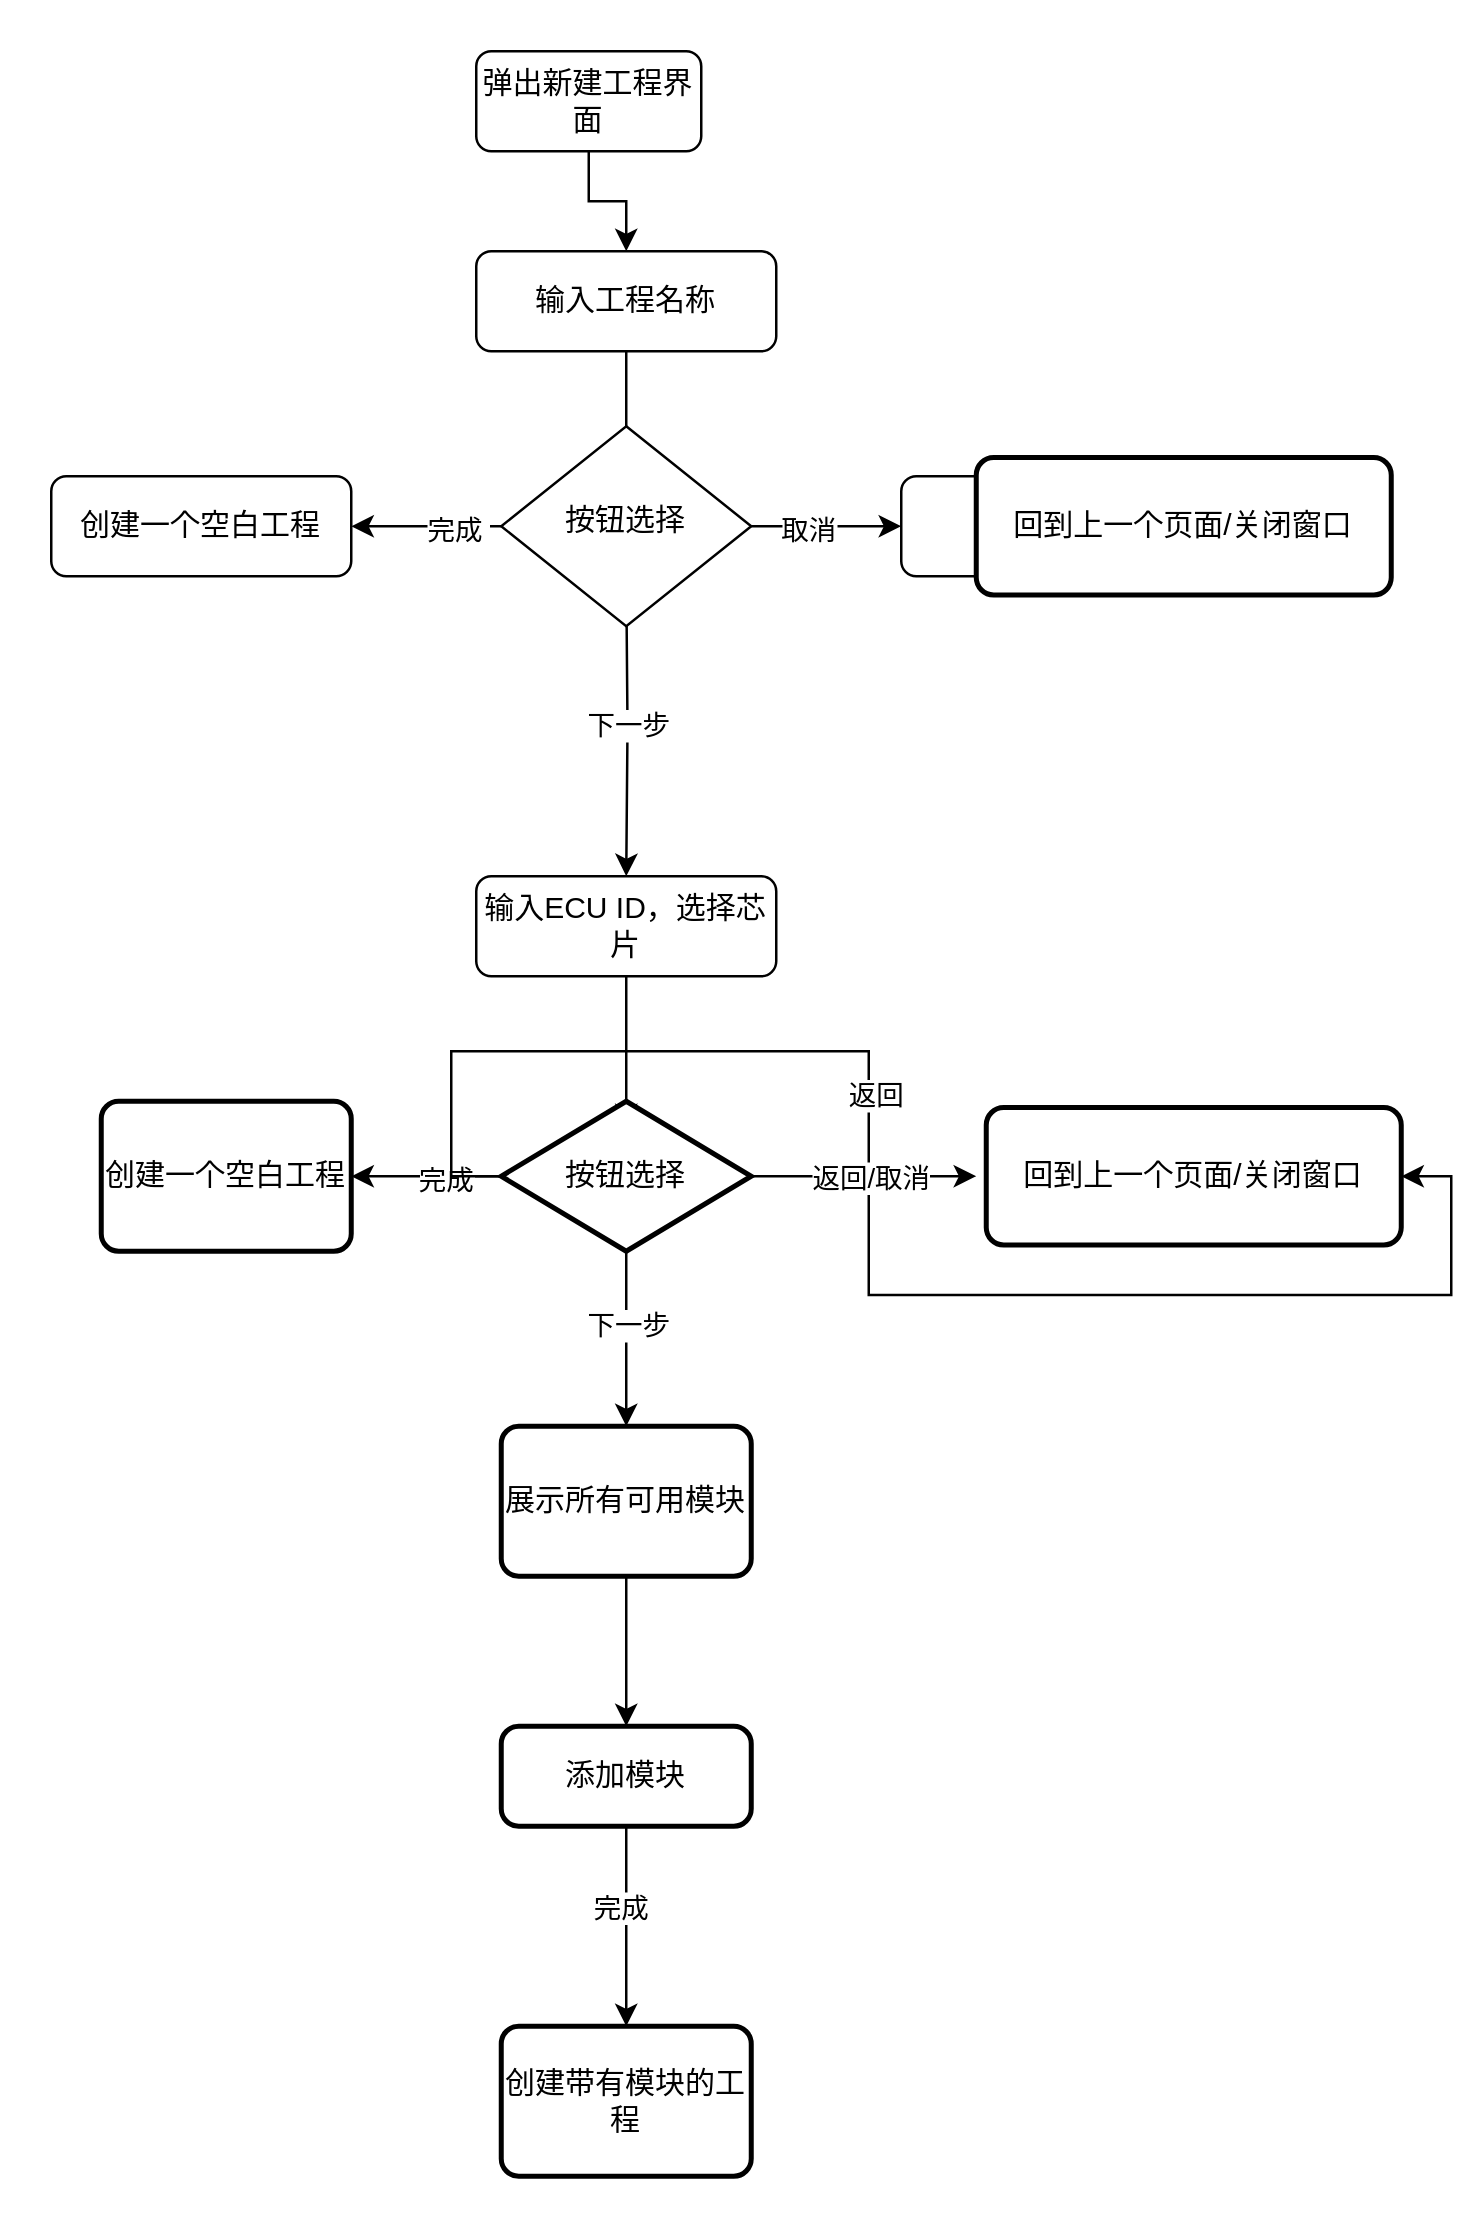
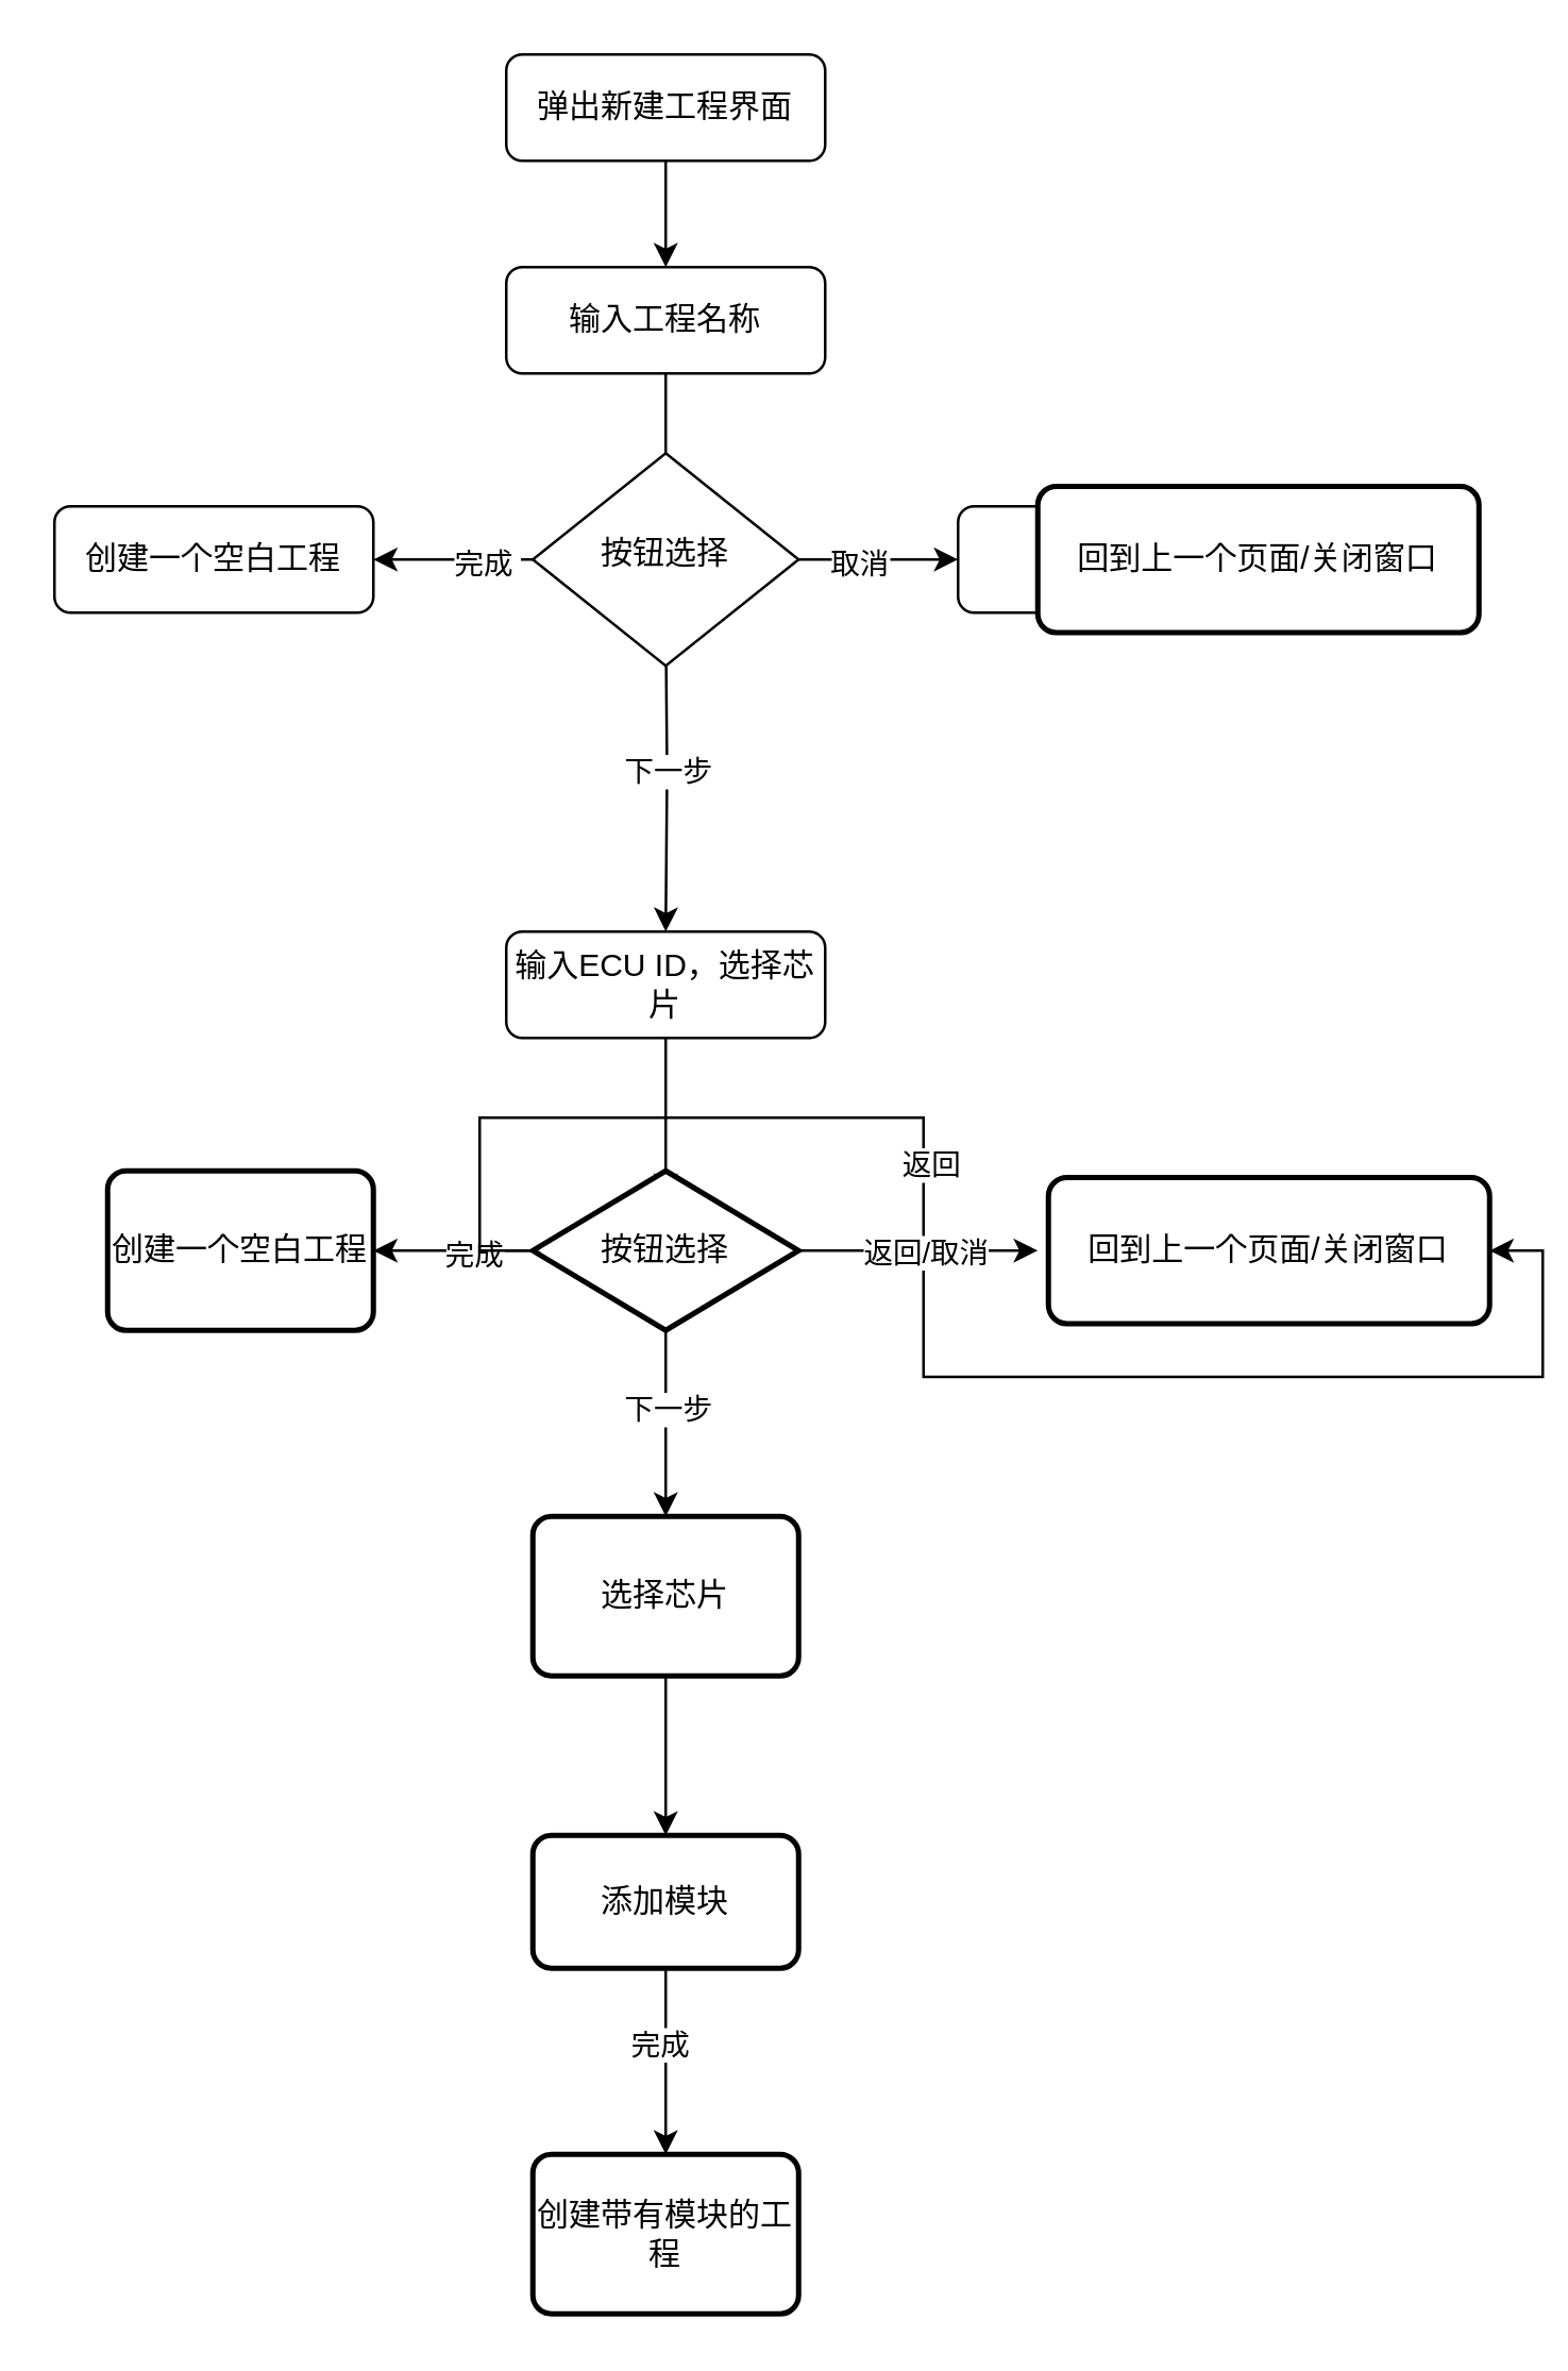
- <mxCell id="3" value="弹出新建工程界面" style="rounded=1;whiteSpace=wrap;html=1;fontSize=12;glass=0;strokeWidth=1;shadow=0;" parent="1" vertex="1"><mxGeometry x="190" y="20" width="90" height="40" as="geometry" /></mxCell>
+ <mxCell id="3" value="弹出新建工程界面" style="rounded=1;whiteSpace=wrap;html=1;fontSize=12;glass=0;strokeWidth=1;shadow=0;" parent="1" vertex="1"><mxGeometry x="190" y="20" width="120" height="40" as="geometry" /></mxCell>
- <mxCell id="28" value="展示所有可用模块" style="rounded=1;whiteSpace=wrap;html=1;absoluteArcSize=1;arcSize=14;strokeWidth=2;" vertex="1" parent="1"><mxGeometry x="200" y="570" width="100" height="60" as="geometry" /></mxCell>
+ <mxCell id="28" value="选择芯片" style="rounded=1;whiteSpace=wrap;html=1;absoluteArcSize=1;arcSize=14;strokeWidth=2;" vertex="1" parent="1"><mxGeometry x="200" y="570" width="100" height="60" as="geometry" /></mxCell>
- <mxCell id="33" value="添加模块" style="rounded=1;whiteSpace=wrap;html=1;absoluteArcSize=1;arcSize=14;strokeWidth=2;" vertex="1" parent="1"><mxGeometry x="200" y="690" width="100" height="40" as="geometry" /></mxCell>
+ <mxCell id="33" value="添加模块" style="rounded=1;whiteSpace=wrap;html=1;absoluteArcSize=1;arcSize=14;strokeWidth=2;" vertex="1" parent="1"><mxGeometry x="200" y="690" width="100" height="50" as="geometry" /></mxCell>
